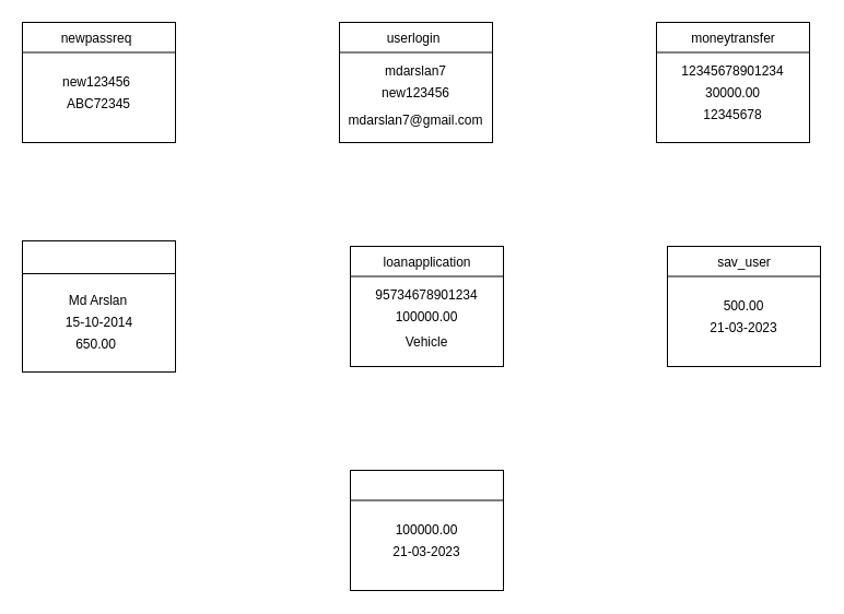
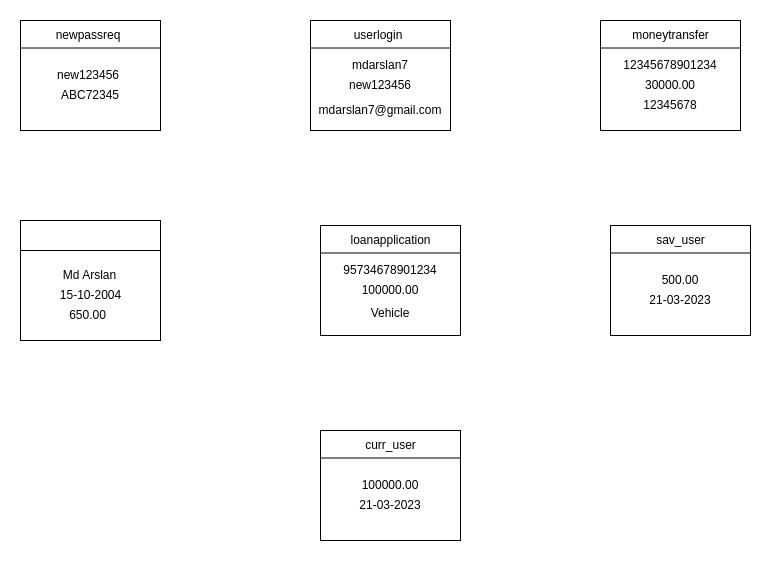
- <mxCell id="33" value="15-10-2014" style="text;html=1;align=center;verticalAlign=middle;whiteSpace=wrap;rounded=0;" vertex="1" parent="1"><mxGeometry x="53.5" y="280" width="73" height="30" as="geometry" /></mxCell>
+ <mxCell id="33" value="15-10-2004" style="text;html=1;align=center;verticalAlign=middle;whiteSpace=wrap;rounded=0;" vertex="1" parent="1"><mxGeometry x="53.5" y="280" width="73" height="30" as="geometry" /></mxCell>
+ <mxCell id="22" value="curr_user" style="text;html=1;align=center;verticalAlign=middle;whiteSpace=wrap;rounded=0;" vertex="1" parent="1"><mxGeometry x="348.75" y="430" width="82.5" height="30" as="geometry" /></mxCell>
